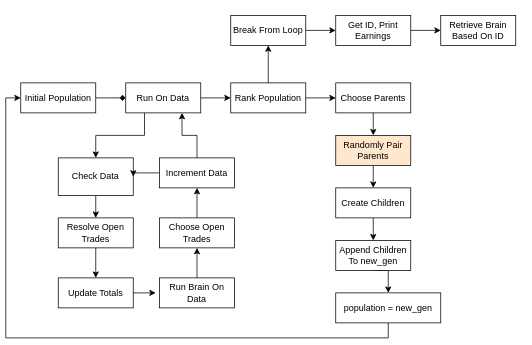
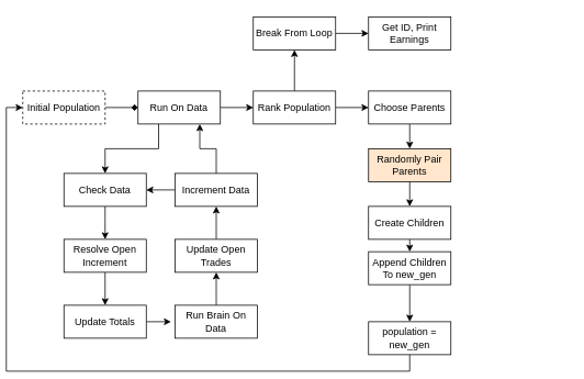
- <mxCell id="35" style="edgeStyle=orthogonalEdgeStyle;rounded=0;orthogonalLoop=1;jettySize=auto;html=1;exitX=1;exitY=0.5;exitDx=0;exitDy=0;entryX=0;entryY=0.5;entryDx=0;entryDy=0;" edge="1" parent="1" source="36" target="37"><mxGeometry relative="1" as="geometry" /></mxCell>
- <mxCell id="37" value="Retrieve Brain Based On ID" style="whiteSpace=wrap;html=1;align=center;" vertex="1" parent="1"><mxGeometry x="580" y="20" width="100" height="40" as="geometry" /></mxCell>
- <mxCell id="3" value="Initial Population" style="whiteSpace=wrap;html=1;align=center;" vertex="1" parent="1"><mxGeometry x="20" y="110" width="100" height="40" as="geometry" /></mxCell>
+ <mxCell id="3" value="Initial Population" style="whiteSpace=wrap;html=1;align=center;dashed=1;" vertex="1" parent="1"><mxGeometry x="20" y="110" width="100" height="40" as="geometry" /></mxCell>
- <mxCell id="17" value="Check Data" style="whiteSpace=wrap;html=1;align=center;" vertex="1" parent="1"><mxGeometry x="70" y="210" width="100" height="50" as="geometry" /></mxCell>
+ <mxCell id="17" value="Check Data" style="whiteSpace=wrap;html=1;align=center;" vertex="1" parent="1"><mxGeometry x="70" y="210" width="100" height="40" as="geometry" /></mxCell>
- <mxCell id="19" value="Resolve Open Trades" style="whiteSpace=wrap;html=1;align=center;" vertex="1" parent="1"><mxGeometry x="70" y="290" width="100" height="40" as="geometry" /></mxCell>
+ <mxCell id="19" value="Resolve Open Increment" style="whiteSpace=wrap;html=1;align=center;" vertex="1" parent="1"><mxGeometry x="70" y="290" width="100" height="40" as="geometry" /></mxCell>
- <mxCell id="21" value="Choose Open Trades" style="whiteSpace=wrap;html=1;align=center;" vertex="1" parent="1"><mxGeometry x="205" y="290" width="100" height="40" as="geometry" /></mxCell>
+ <mxCell id="21" value="Update Open Trades" style="whiteSpace=wrap;html=1;align=center;" vertex="1" parent="1"><mxGeometry x="205" y="290" width="100" height="40" as="geometry" /></mxCell>
- <mxCell id="30" value="Append Children To new_gen" style="whiteSpace=wrap;html=1;align=center;" vertex="1" parent="1"><mxGeometry x="440" y="320" width="100" height="40" as="geometry" /></mxCell>
+ <mxCell id="30" value="Append Children To new_gen" style="whiteSpace=wrap;html=1;align=center;" vertex="1" parent="1"><mxGeometry x="440" y="305" width="100" height="40" as="geometry" /></mxCell>
- <mxCell id="32" value="population = new_gen" style="whiteSpace=wrap;html=1;align=center;" vertex="1" parent="1"><mxGeometry x="440" y="390" width="140" height="40" as="geometry" /></mxCell>
+ <mxCell id="32" value="population = new_gen" style="whiteSpace=wrap;html=1;align=center;" vertex="1" parent="1"><mxGeometry x="440" y="390" width="100" height="40" as="geometry" /></mxCell>
